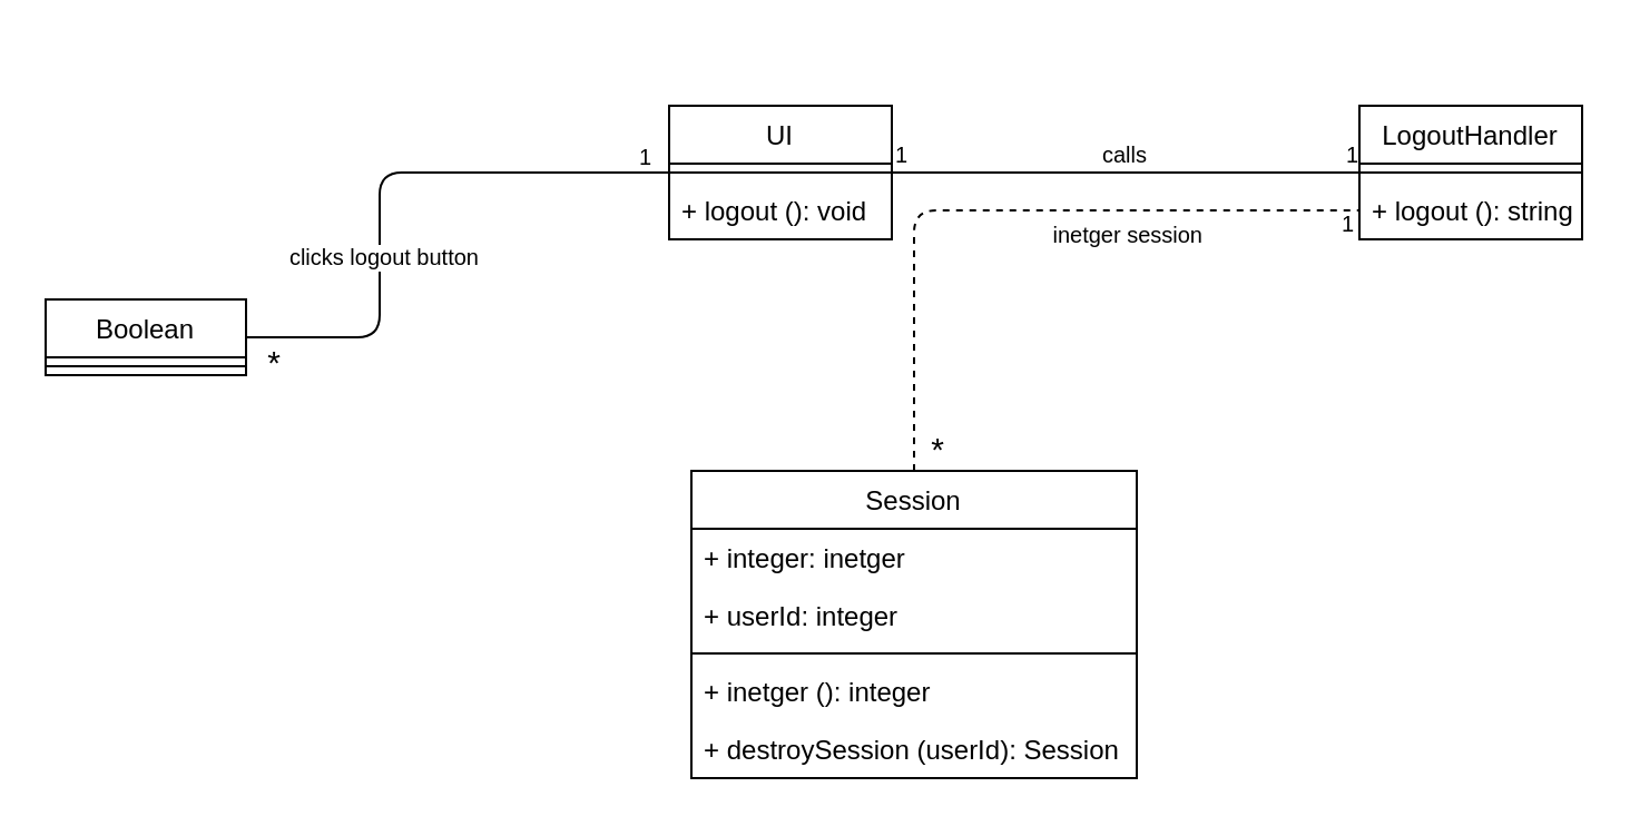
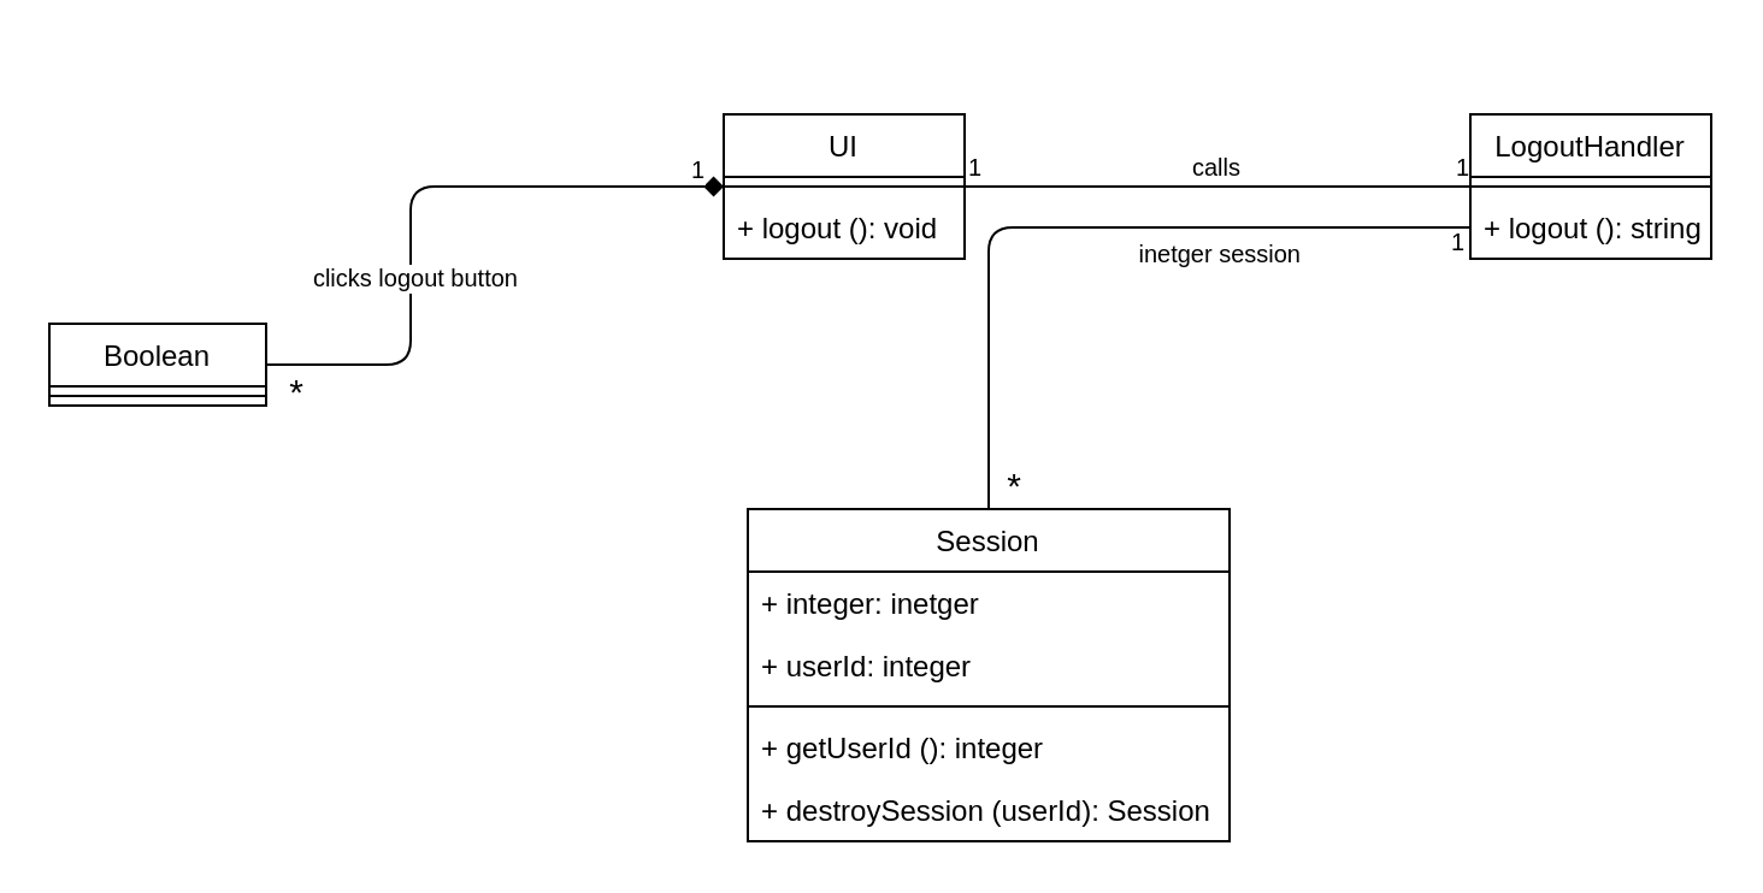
- <mxCell id="2" value="" style="endArrow=none;html=1;edgeStyle=orthogonalEdgeStyle;entryX=0;entryY=0.5;entryDx=0;entryDy=0;exitX=1;exitY=0.5;exitDx=0;exitDy=0;" parent="1" source="25" target="12" edge="1"><mxGeometry relative="1" as="geometry"><mxPoint x="110" y="164" as="sourcePoint" /><mxPoint x="220" y="74" as="targetPoint" /><Array as="points"><mxPoint x="170" y="151" /><mxPoint x="170" y="77" /></Array></mxGeometry></mxCell>
+ <mxCell id="2" value="" style="endArrow=diamond;html=1;edgeStyle=orthogonalEdgeStyle;entryX=0;entryY=0.5;entryDx=0;entryDy=0;exitX=1;exitY=0.5;exitDx=0;exitDy=0;" parent="1" source="25" target="12" edge="1"><mxGeometry relative="1" as="geometry"><mxPoint x="110" y="164" as="sourcePoint" /><mxPoint x="220" y="74" as="targetPoint" /><Array as="points"><mxPoint x="170" y="151" /><mxPoint x="170" y="77" /></Array></mxGeometry></mxCell>
- <mxCell id="9" value="" style="endArrow=none;html=1;edgeStyle=orthogonalEdgeStyle;exitX=0.5;exitY=0;exitDx=0;exitDy=0;entryX=0;entryY=0.5;entryDx=0;entryDy=0;dashed=1;" parent="1" source="18" target="17" edge="1"><mxGeometry relative="1" as="geometry"><mxPoint x="420" y="209" as="sourcePoint" /><mxPoint x="645" y="103" as="targetPoint" /><Array as="points"><mxPoint x="410" y="94" /></Array></mxGeometry></mxCell>
+ <mxCell id="9" value="" style="endArrow=none;html=1;edgeStyle=orthogonalEdgeStyle;exitX=0.5;exitY=0;exitDx=0;exitDy=0;entryX=0;entryY=0.5;entryDx=0;entryDy=0;" parent="1" source="18" target="17" edge="1"><mxGeometry relative="1" as="geometry"><mxPoint x="420" y="209" as="sourcePoint" /><mxPoint x="645" y="103" as="targetPoint" /><Array as="points"><mxPoint x="410" y="94" /></Array></mxGeometry></mxCell>
- <mxCell id="22" value="+ inetger (): integer" style="text;strokeColor=none;fillColor=none;align=left;verticalAlign=top;spacingLeft=4;spacingRight=4;overflow=hidden;rotatable=0;points=[[0,0.5],[1,0.5]];portConstraint=eastwest;" parent="18" vertex="1"><mxGeometry y="86" width="200" height="26" as="geometry" /></mxCell>
+ <mxCell id="22" value="+ getUserId (): integer" style="text;strokeColor=none;fillColor=none;align=left;verticalAlign=top;spacingLeft=4;spacingRight=4;overflow=hidden;rotatable=0;points=[[0,0.5],[1,0.5]];portConstraint=eastwest;" parent="18" vertex="1"><mxGeometry y="86" width="200" height="26" as="geometry" /></mxCell>
